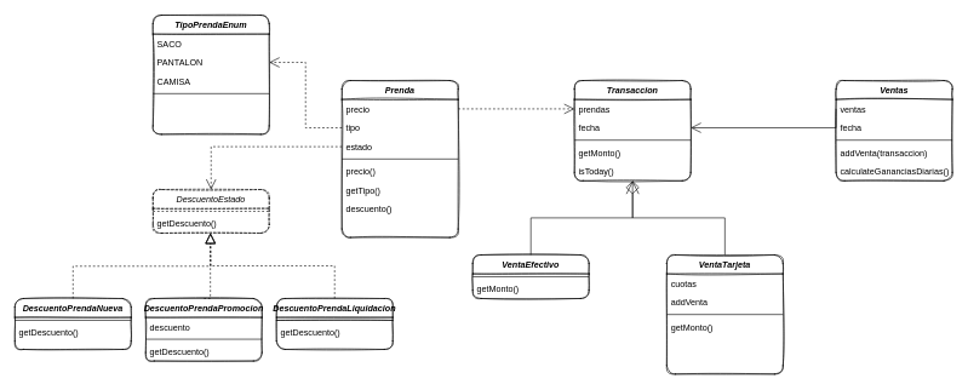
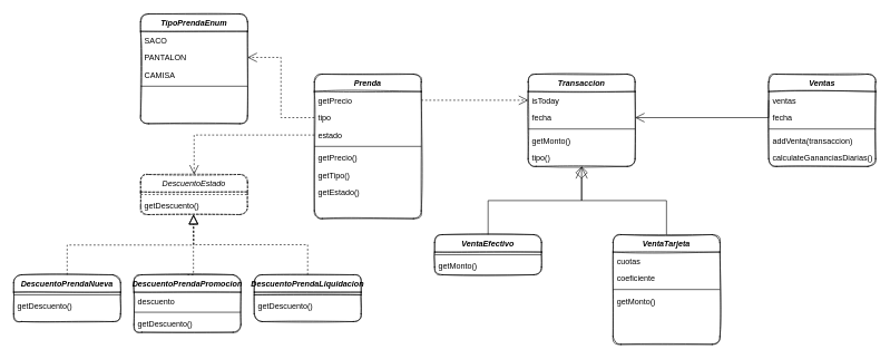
- <mxCell id="3" value="precio" style="text;align=left;verticalAlign=top;spacingLeft=4;spacingRight=4;overflow=hidden;rotatable=0;points=[[0,0.5],[1,0.5]];portConstraint=eastwest;" parent="2" vertex="1"><mxGeometry y="26" width="160" height="26" as="geometry" /></mxCell>
+ <mxCell id="3" value="getPrecio" style="text;align=left;verticalAlign=top;spacingLeft=4;spacingRight=4;overflow=hidden;rotatable=0;points=[[0,0.5],[1,0.5]];portConstraint=eastwest;" parent="2" vertex="1"><mxGeometry y="26" width="160" height="26" as="geometry" /></mxCell>
- <mxCell id="17" value="prendas" style="text;align=left;verticalAlign=top;spacingLeft=4;spacingRight=4;overflow=hidden;rotatable=0;points=[[0,0.5],[1,0.5]];portConstraint=eastwest;" vertex="1" parent="16"><mxGeometry y="26" width="160" height="26" as="geometry" /></mxCell>
+ <mxCell id="17" value="isToday" style="text;align=left;verticalAlign=top;spacingLeft=4;spacingRight=4;overflow=hidden;rotatable=0;points=[[0,0.5],[1,0.5]];portConstraint=eastwest;" vertex="1" parent="16"><mxGeometry y="26" width="160" height="26" as="geometry" /></mxCell>
- <mxCell id="7" value="precio()" style="text;align=left;verticalAlign=top;spacingLeft=4;spacingRight=4;overflow=hidden;rotatable=0;points=[[0,0.5],[1,0.5]];portConstraint=eastwest;" parent="2" vertex="1"><mxGeometry y="112" width="160" height="26" as="geometry" /></mxCell>
+ <mxCell id="7" value="getPrecio()" style="text;align=left;verticalAlign=top;spacingLeft=4;spacingRight=4;overflow=hidden;rotatable=0;points=[[0,0.5],[1,0.5]];portConstraint=eastwest;" parent="2" vertex="1"><mxGeometry y="112" width="160" height="26" as="geometry" /></mxCell>
- <mxCell id="21" value="isToday()" style="text;align=left;verticalAlign=top;spacingLeft=4;spacingRight=4;overflow=hidden;rotatable=0;points=[[0,0.5],[1,0.5]];portConstraint=eastwest;" vertex="1" parent="16"><mxGeometry y="112" width="160" height="26" as="geometry" /></mxCell>
+ <mxCell id="21" value="tipo()" style="text;align=left;verticalAlign=top;spacingLeft=4;spacingRight=4;overflow=hidden;rotatable=0;points=[[0,0.5],[1,0.5]];portConstraint=eastwest;" vertex="1" parent="16"><mxGeometry y="112" width="160" height="26" as="geometry" /></mxCell>
- <mxCell id="9" value="descuento()" style="text;align=left;verticalAlign=top;spacingLeft=4;spacingRight=4;overflow=hidden;rotatable=0;points=[[0,0.5],[1,0.5]];portConstraint=eastwest;" vertex="1" parent="2"><mxGeometry y="164" width="160" height="26" as="geometry" /></mxCell>
+ <mxCell id="9" value="getEstado()" style="text;align=left;verticalAlign=top;spacingLeft=4;spacingRight=4;overflow=hidden;rotatable=0;points=[[0,0.5],[1,0.5]];portConstraint=eastwest;" vertex="1" parent="2"><mxGeometry y="164" width="160" height="26" as="geometry" /></mxCell>
- <mxCell id="31" value="addVenta" style="text;align=left;verticalAlign=top;spacingLeft=4;spacingRight=4;overflow=hidden;rotatable=0;points=[[0,0.5],[1,0.5]];portConstraint=eastwest;rounded=0;shadow=0;html=0;" vertex="1" parent="29"><mxGeometry y="52" width="160" height="26" as="geometry" /></mxCell>
+ <mxCell id="31" value="coeficiente" style="text;align=left;verticalAlign=top;spacingLeft=4;spacingRight=4;overflow=hidden;rotatable=0;points=[[0,0.5],[1,0.5]];portConstraint=eastwest;rounded=0;shadow=0;html=0;" vertex="1" parent="29"><mxGeometry y="52" width="160" height="26" as="geometry" /></mxCell>
